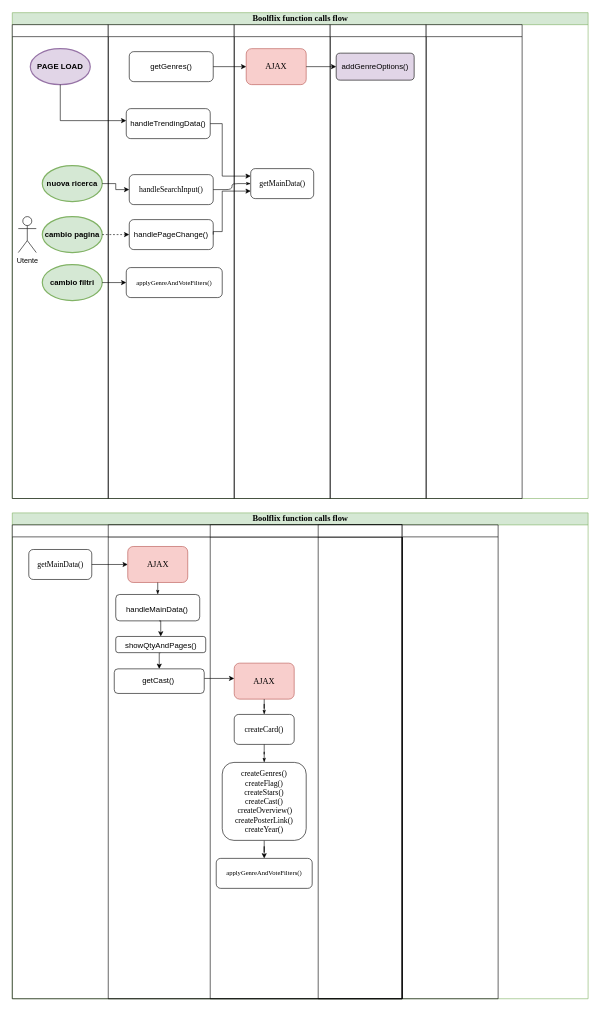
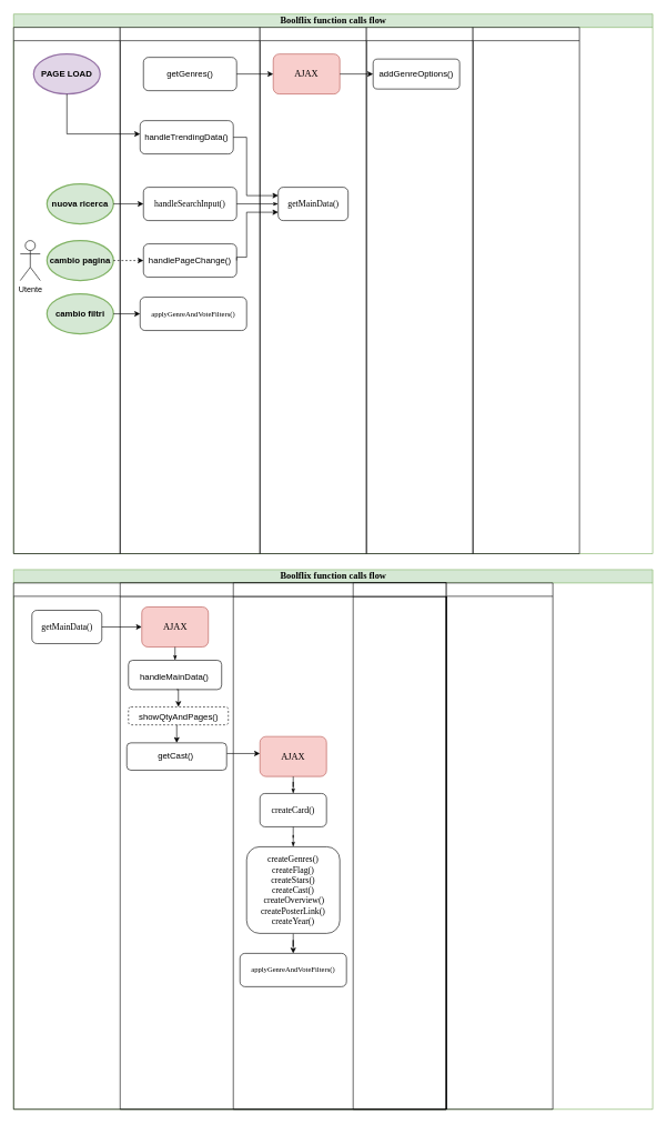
- <mxCell id="19" value="&lt;font style=&quot;font-size: 13px&quot;&gt;addGenreOptions()&lt;/font&gt;" style="rounded=1;whiteSpace=wrap;html=1;fillColor=#e1d5e7;" vertex="1" parent="18"><mxGeometry x="10" y="47.5" width="130" height="45" as="geometry" /></mxCell>
+ <mxCell id="19" value="&lt;font style=&quot;font-size: 13px&quot;&gt;addGenreOptions()&lt;/font&gt;" style="rounded=1;whiteSpace=wrap;html=1;" vertex="1" parent="18"><mxGeometry x="10" y="47.5" width="130" height="45" as="geometry" /></mxCell>
- <mxCell id="11" value="&lt;font style=&quot;font-size: 13px&quot;&gt;handleSearchInput()&lt;/font&gt;" style="rounded=1;whiteSpace=wrap;html=1;shadow=0;labelBackgroundColor=none;strokeWidth=1;fontFamily=Verdana;fontSize=8;align=center;" parent="9" vertex="1"><mxGeometry x="35" y="250" width="140" height="50" as="geometry" /></mxCell>
+ <mxCell id="11" value="&lt;font style=&quot;font-size: 13px&quot;&gt;handleSearchInput()&lt;/font&gt;" style="rounded=1;whiteSpace=wrap;html=1;shadow=0;labelBackgroundColor=none;strokeWidth=1;fontFamily=Verdana;fontSize=8;align=center;" parent="9" vertex="1"><mxGeometry x="35" y="240" width="140" height="50" as="geometry" /></mxCell>
- <mxCell id="51" value="&lt;span style=&quot;font-family: &amp;#34;helvetica&amp;#34; ; font-size: 13px ; text-align: left&quot;&gt;showQtyAndPages()&lt;/span&gt;" style="rounded=1;whiteSpace=wrap;html=1;shadow=0;labelBackgroundColor=none;strokeWidth=1;fontFamily=Verdana;fontSize=8;align=center;" vertex="1" parent="32"><mxGeometry x="12.5" y="186" width="150" height="27" as="geometry" /></mxCell>
+ <mxCell id="51" value="&lt;span style=&quot;font-family: &amp;#34;helvetica&amp;#34; ; font-size: 13px ; text-align: left&quot;&gt;showQtyAndPages()&lt;/span&gt;" style="rounded=1;whiteSpace=wrap;html=1;shadow=0;labelBackgroundColor=none;strokeWidth=1;fontFamily=Verdana;fontSize=8;align=center;dashed=1;" vertex="1" parent="32"><mxGeometry x="12.5" y="186" width="150" height="27" as="geometry" /></mxCell>
